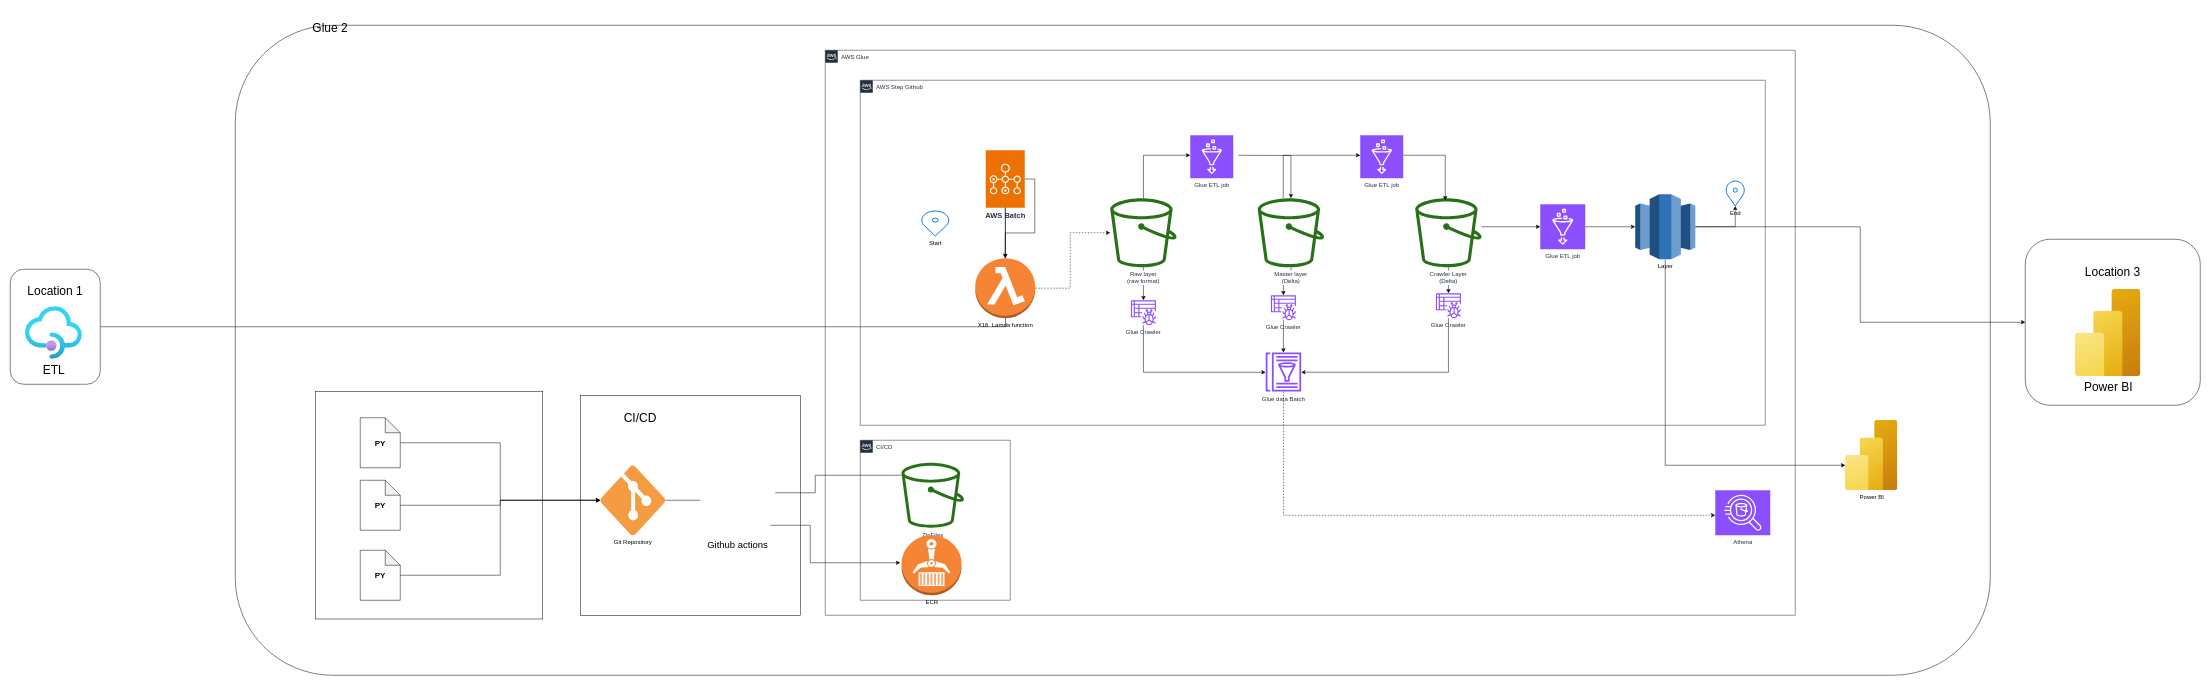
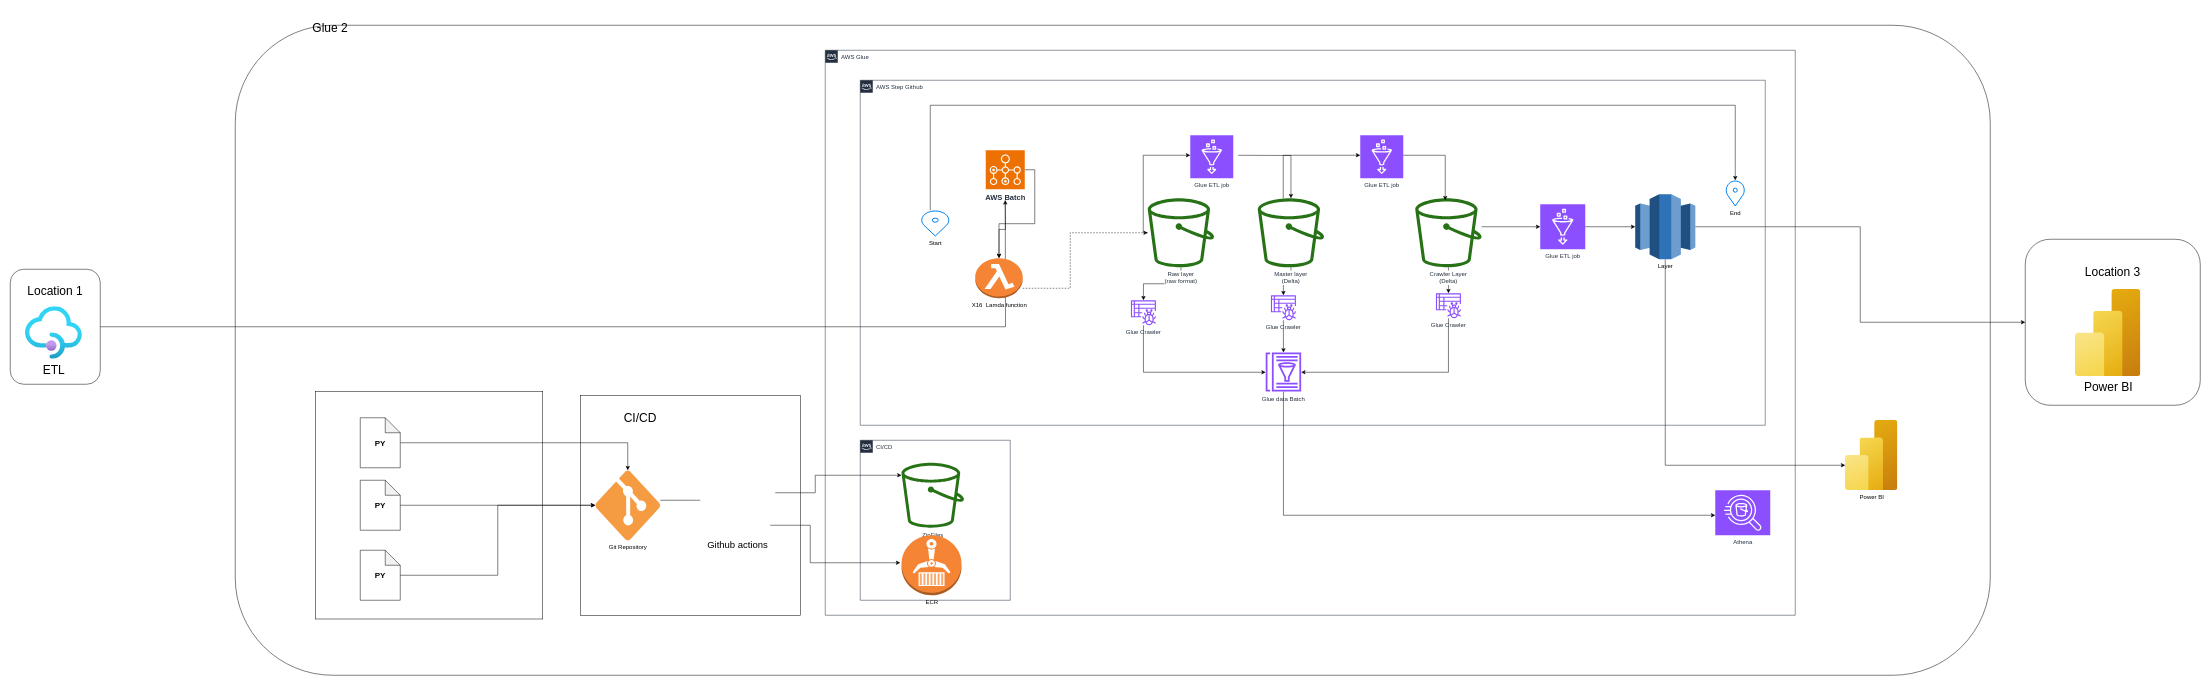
+ <mxCell id="37" style="edgeStyle=orthogonalEdgeStyle;rounded=0;orthogonalLoop=1;jettySize=auto;html=1;" edge="1" parent="1" source="38" target="42"><mxGeometry relative="1" as="geometry"><Array as="points"><mxPoint x="1860" y="210" /><mxPoint x="3470" y="210" /></Array></mxGeometry></mxCell>
- <mxCell id="64" value="&lt;font style=&quot;font-size: 15px;&quot;&gt;&lt;b&gt;AWS Batch&lt;/b&gt;&lt;/font&gt;" style="sketch=0;points=[[0,0,0],[0.25,0,0],[0.5,0,0],[0.75,0,0],[1,0,0],[0,1,0],[0.25,1,0],[0.5,1,0],[0.75,1,0],[1,1,0],[0,0.25,0],[0,0.5,0],[0,0.75,0],[1,0.25,0],[1,0.5,0],[1,0.75,0]];outlineConnect=0;fontColor=#232F3E;fillColor=#ED7100;strokeColor=#ffffff;dashed=0;verticalLabelPosition=bottom;verticalAlign=top;align=center;html=1;fontSize=12;fontStyle=0;aspect=fixed;shape=mxgraph.aws4.resourceIcon;resIcon=mxgraph.aws4.batch;" vertex="1" parent="1"><mxGeometry x="1971" y="300" width="78" height="115" as="geometry" /></mxCell>
+ <mxCell id="64" value="&lt;font style=&quot;font-size: 15px;&quot;&gt;&lt;b&gt;AWS Batch&lt;/b&gt;&lt;/font&gt;" style="sketch=0;points=[[0,0,0],[0.25,0,0],[0.5,0,0],[0.75,0,0],[1,0,0],[0,1,0],[0.25,1,0],[0.5,1,0],[0.75,1,0],[1,1,0],[0,0.25,0],[0,0.5,0],[0,0.75,0],[1,0.25,0],[1,0.5,0],[1,0.75,0]];outlineConnect=0;fontColor=#232F3E;fillColor=#ED7100;strokeColor=#ffffff;dashed=0;verticalLabelPosition=bottom;verticalAlign=top;align=center;html=1;fontSize=12;fontStyle=0;aspect=fixed;shape=mxgraph.aws4.resourceIcon;resIcon=mxgraph.aws4.batch;" vertex="1" parent="1"><mxGeometry x="1971" y="300" width="78" height="78" as="geometry" /></mxCell>
- <mxCell id="51" style="edgeStyle=orthogonalEdgeStyle;rounded=0;orthogonalLoop=1;jettySize=auto;html=1;" edge="1" parent="1" source="52" target="42"><mxGeometry relative="1" as="geometry"><Array as="points"><mxPoint x="3440" y="453" /><mxPoint x="3440" y="453" /></Array></mxGeometry></mxCell>
- <mxCell id="41" value="Raw layer&lt;div&gt;(raw format)&lt;/div&gt;" style="outlineConnect=0;fontColor=#232F3E;gradientColor=none;fillColor=#277116;strokeColor=none;dashed=0;verticalLabelPosition=bottom;verticalAlign=top;align=center;html=1;fontSize=12;fontStyle=0;aspect=fixed;pointerEvents=1;shape=mxgraph.aws4.bucket;labelBackgroundColor=#ffffff;movable=1;resizable=1;rotatable=1;deletable=1;editable=1;locked=0;connectable=1;" parent="1" vertex="1"><mxGeometry x="2220" y="396" width="132.69" height="138" as="geometry" /></mxCell>
+ <mxCell id="41" value="Raw layer&lt;div&gt;(raw format)&lt;/div&gt;" style="outlineConnect=0;fontColor=#232F3E;gradientColor=none;fillColor=#277116;strokeColor=none;dashed=0;verticalLabelPosition=bottom;verticalAlign=top;align=center;html=1;fontSize=12;fontStyle=0;aspect=fixed;pointerEvents=1;shape=mxgraph.aws4.bucket;labelBackgroundColor=#ffffff;movable=1;resizable=1;rotatable=1;deletable=1;editable=1;locked=0;connectable=1;" parent="1" vertex="1"><mxGeometry x="2295" y="396" width="132.69" height="138" as="geometry" /></mxCell>
- <mxCell id="44" value="X16 &amp;nbsp;Lamda function" style="outlineConnect=0;dashed=0;verticalLabelPosition=bottom;verticalAlign=top;align=center;html=1;shape=mxgraph.aws3.lambda_function;fillColor=#F58534;gradientColor=none;movable=1;resizable=1;rotatable=1;deletable=1;editable=1;locked=0;connectable=1;" vertex="1" parent="1"><mxGeometry x="1950" y="515.75" width="120" height="120.25" as="geometry" /></mxCell>
+ <mxCell id="44" value="X16 &amp;nbsp;Lamda function" style="outlineConnect=0;dashed=0;verticalLabelPosition=bottom;verticalAlign=top;align=center;html=1;shape=mxgraph.aws3.lambda_function;fillColor=#F58534;gradientColor=none;movable=1;resizable=1;rotatable=1;deletable=1;editable=1;locked=0;connectable=1;" vertex="1" parent="1"><mxGeometry x="1950" y="515.75" width="95" height="80" as="geometry" /></mxCell>
- <mxCell id="20" style="edgeStyle=orthogonalEdgeStyle;rounded=0;orthogonalLoop=1;jettySize=auto;html=1;endArrow=none;" edge="1" parent="1" source="16" target="11"><mxGeometry relative="1" as="geometry"><Array as="points"><mxPoint x="1630" y="985" /><mxPoint x="1630" y="950" /></Array></mxGeometry></mxCell>
+ <mxCell id="20" style="edgeStyle=orthogonalEdgeStyle;rounded=0;orthogonalLoop=1;jettySize=auto;html=1;" edge="1" parent="1" source="16" target="11"><mxGeometry relative="1" as="geometry"><Array as="points"><mxPoint x="1630" y="985" /><mxPoint x="1630" y="950" /></Array></mxGeometry></mxCell>
- <mxCell id="18" value="Git Repository" style="verticalLabelPosition=bottom;html=1;verticalAlign=top;align=center;strokeColor=none;fillColor=#f59b42;shape=mxgraph.azure.git_repository;" vertex="1" parent="13"><mxGeometry x="40" y="140" width="130" height="140" as="geometry" /></mxCell>
+ <mxCell id="18" value="Git Repository" style="verticalLabelPosition=bottom;html=1;verticalAlign=top;align=center;strokeColor=none;fillColor=#f59b42;shape=mxgraph.azure.git_repository;" vertex="1" parent="13"><mxGeometry x="30" y="150" width="130" height="140" as="geometry" /></mxCell>
- <mxCell id="61" style="edgeStyle=orthogonalEdgeStyle;rounded=0;orthogonalLoop=1;jettySize=auto;html=1;dashed=1;" edge="1" parent="1" source="62" target="63"><mxGeometry relative="1" as="geometry"><Array as="points"><mxPoint x="2566" y="1030" /></Array></mxGeometry></mxCell>
+ <mxCell id="61" style="edgeStyle=orthogonalEdgeStyle;rounded=0;orthogonalLoop=1;jettySize=auto;html=1;" edge="1" parent="1" source="62" target="63"><mxGeometry relative="1" as="geometry"><Array as="points"><mxPoint x="2566" y="1030" /></Array></mxGeometry></mxCell>
